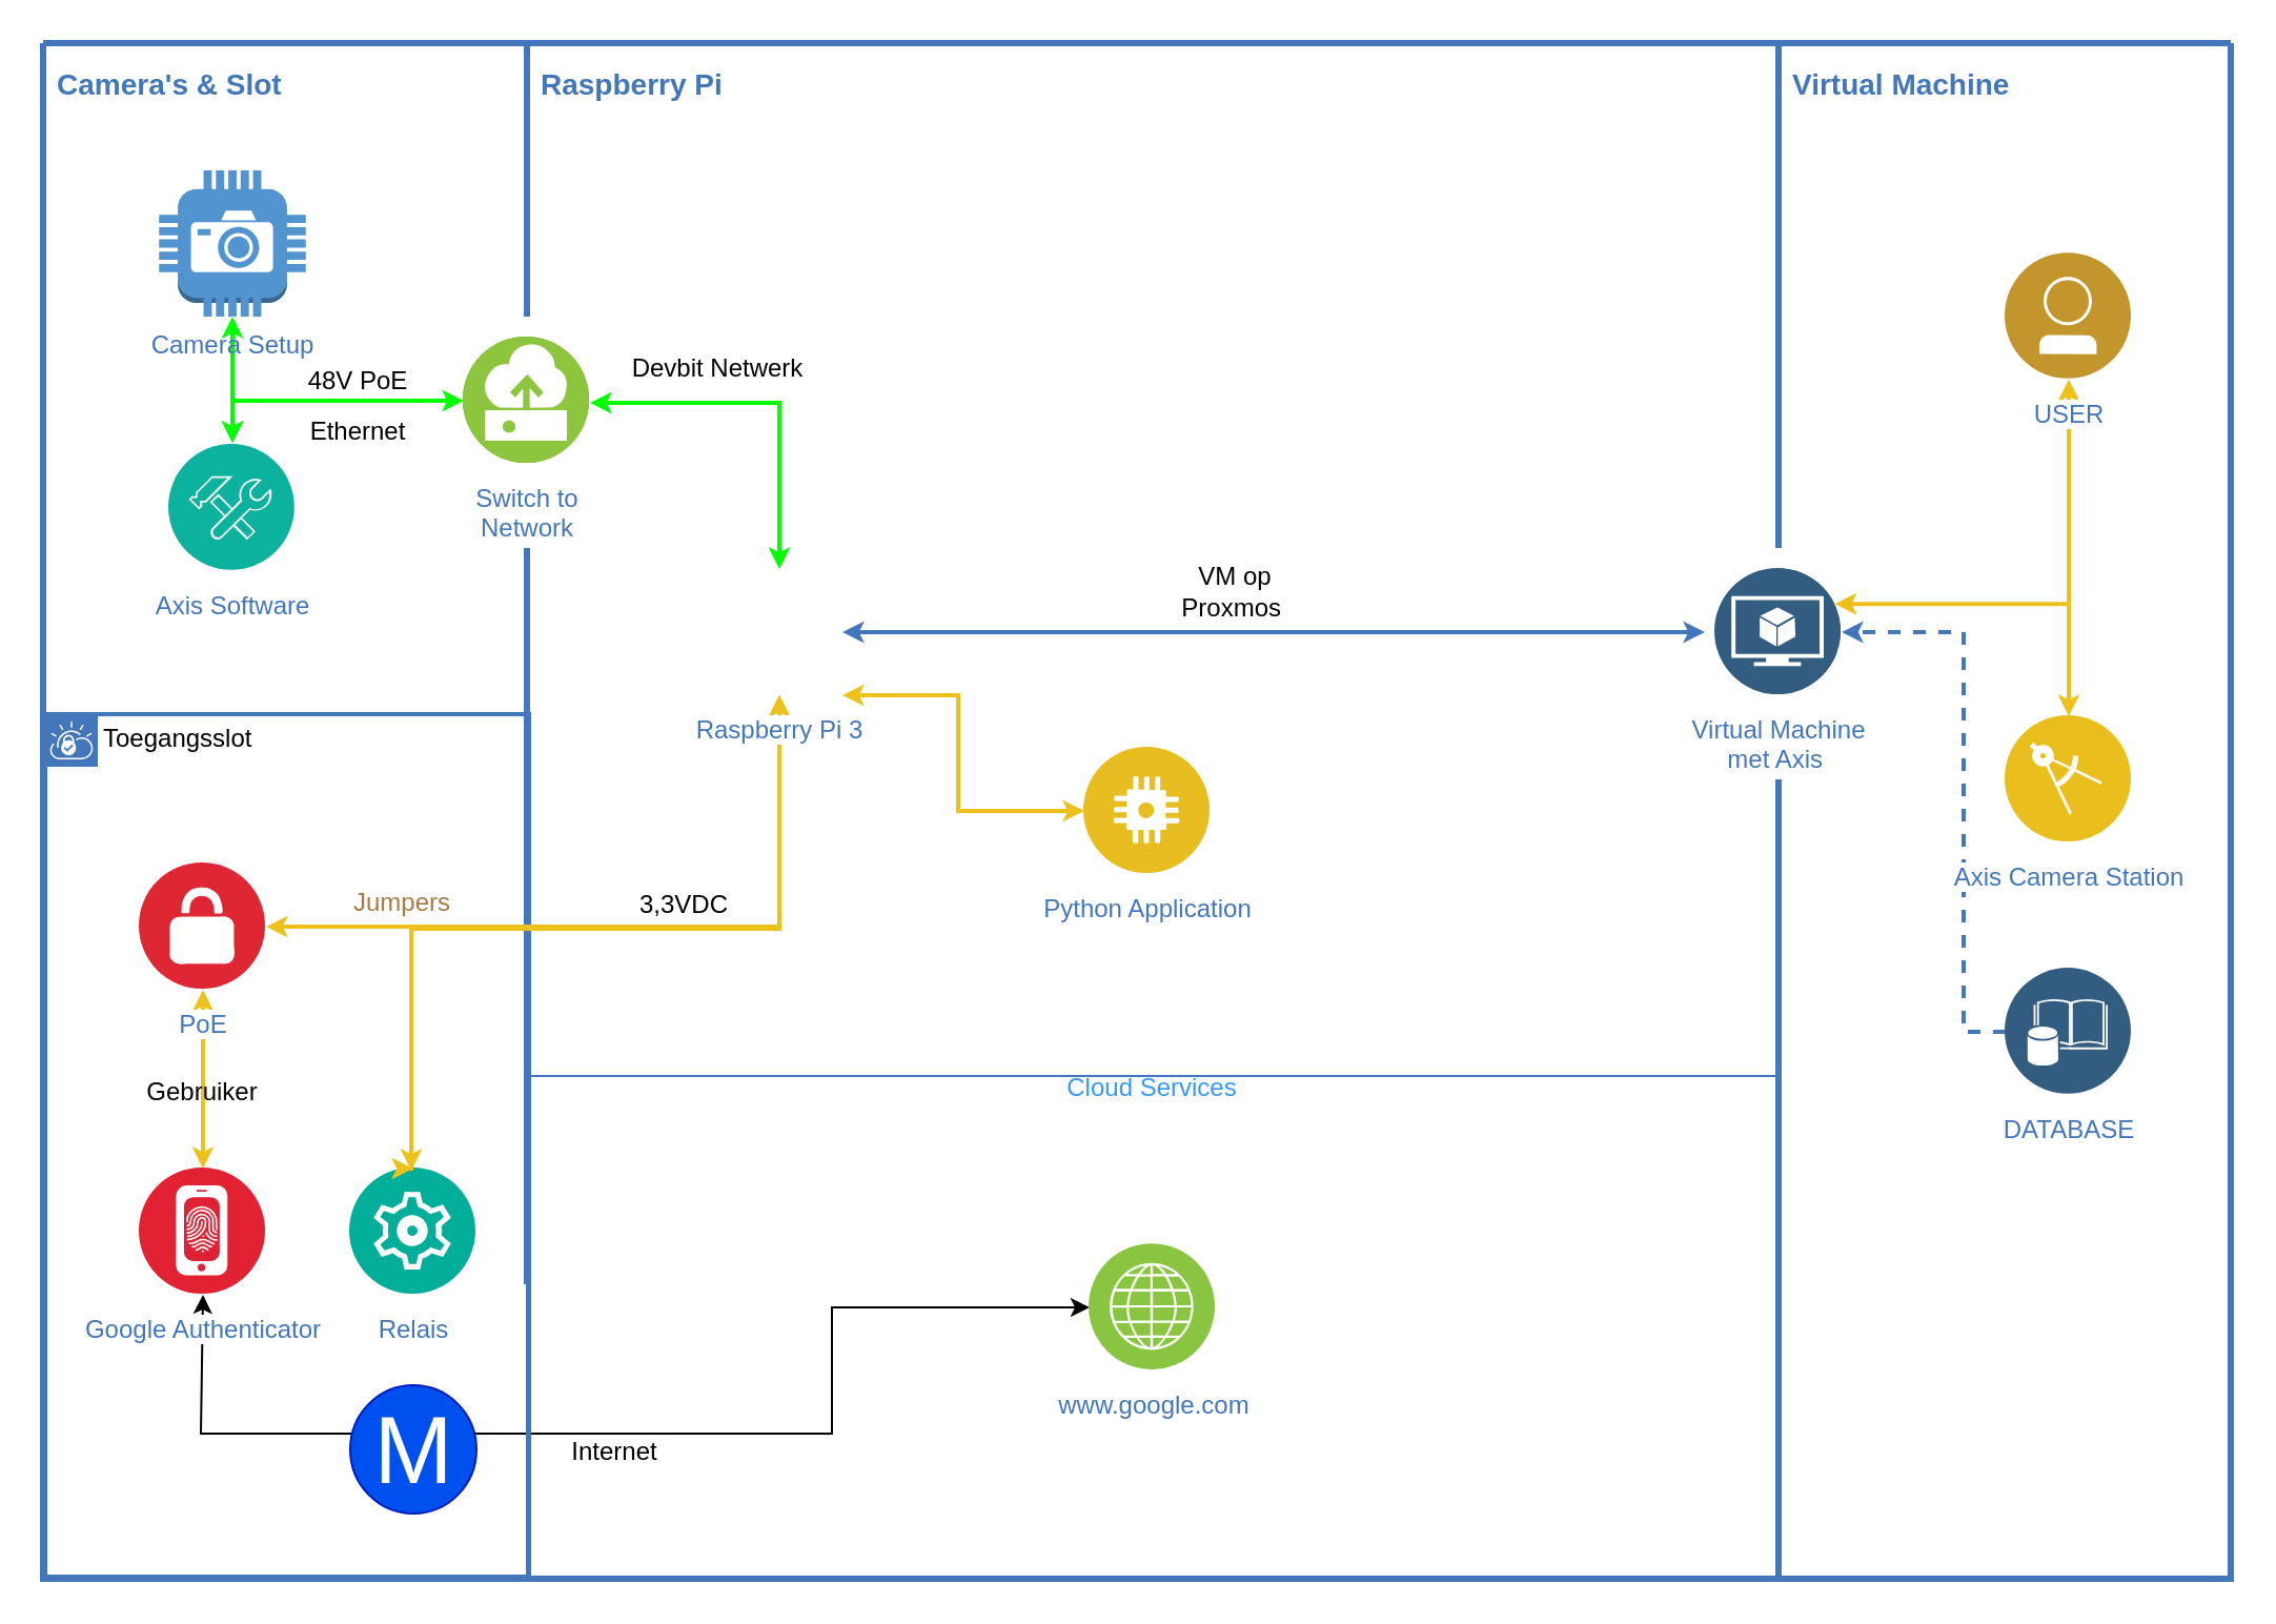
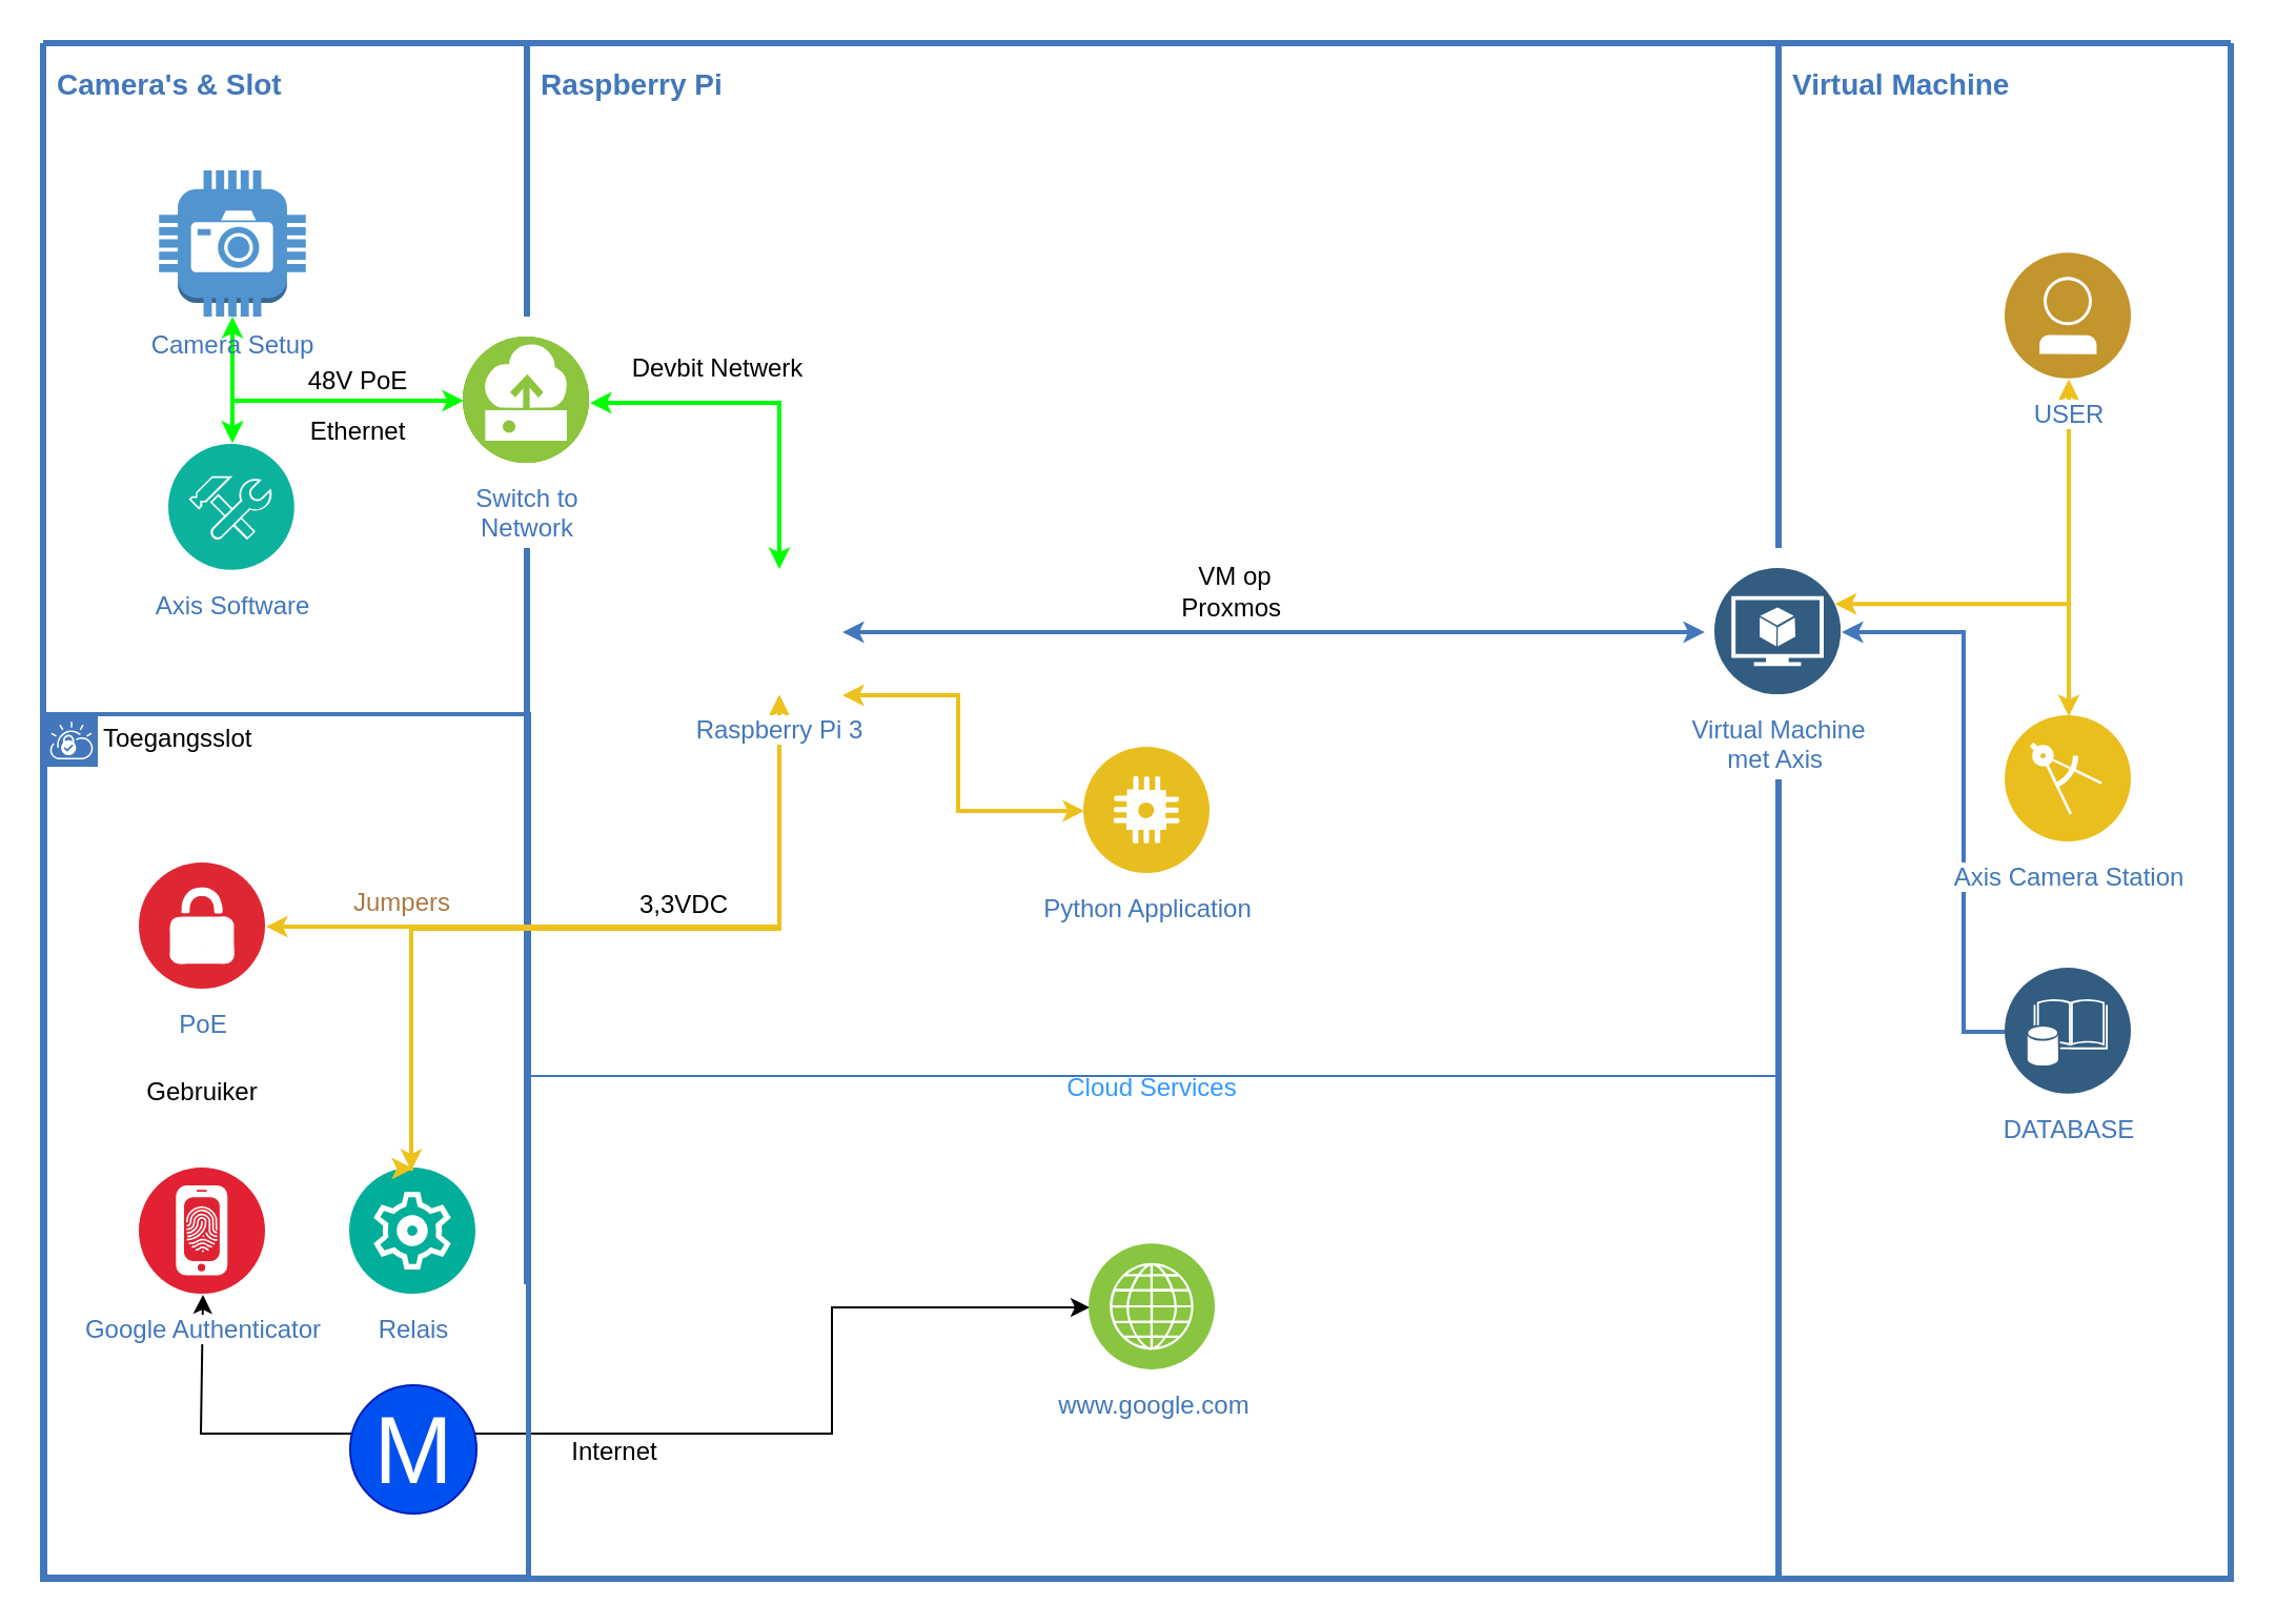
- <mxCell id="10" style="edgeStyle=orthogonalEdgeStyle;rounded=0;html=1;entryX=1;entryY=0.5;labelBackgroundColor=#ffffff;jettySize=auto;orthogonalLoop=1;strokeColor=#4277BB;fontColor=#000000;strokeWidth=2;endSize=4;startSize=4;entryDx=0;entryDy=0;dashed=1;" parent="3" source="15" target="41" edge="1"><mxGeometry relative="1" as="geometry"><mxPoint x="850" y="280" as="targetPoint" /><Array as="points"><mxPoint x="913" y="470" /><mxPoint x="913" y="280" /></Array></mxGeometry></mxCell>
+ <mxCell id="10" style="edgeStyle=orthogonalEdgeStyle;rounded=0;html=1;entryX=1;entryY=0.5;labelBackgroundColor=#ffffff;jettySize=auto;orthogonalLoop=1;strokeColor=#4277BB;fontColor=#000000;strokeWidth=2;endSize=4;startSize=4;entryDx=0;entryDy=0;" parent="3" source="15" target="41" edge="1"><mxGeometry relative="1" as="geometry"><mxPoint x="850" y="280" as="targetPoint" /><Array as="points"><mxPoint x="913" y="470" /><mxPoint x="913" y="280" /></Array></mxGeometry></mxCell>
- <mxCell id="30" style="edgeStyle=orthogonalEdgeStyle;rounded=0;html=1;labelBackgroundColor=#ffffff;jettySize=auto;orthogonalLoop=1;strokeColor=#EDC11C;fontColor=#000000;startArrow=classic;strokeWidth=2;endSize=4;startSize=4;entryX=0.5;entryY=1;entryDx=0;entryDy=0;exitX=0.5;exitY=0;exitDx=0;exitDy=0;" parent="29" source="31" target="34" edge="1"><mxGeometry relative="1" as="geometry"><Array as="points"><mxPoint x="75" y="191" /><mxPoint x="75" y="191" /></Array><mxPoint x="185" y="226" as="sourcePoint" /><mxPoint x="360" as="targetPoint" /></mxGeometry></mxCell>
